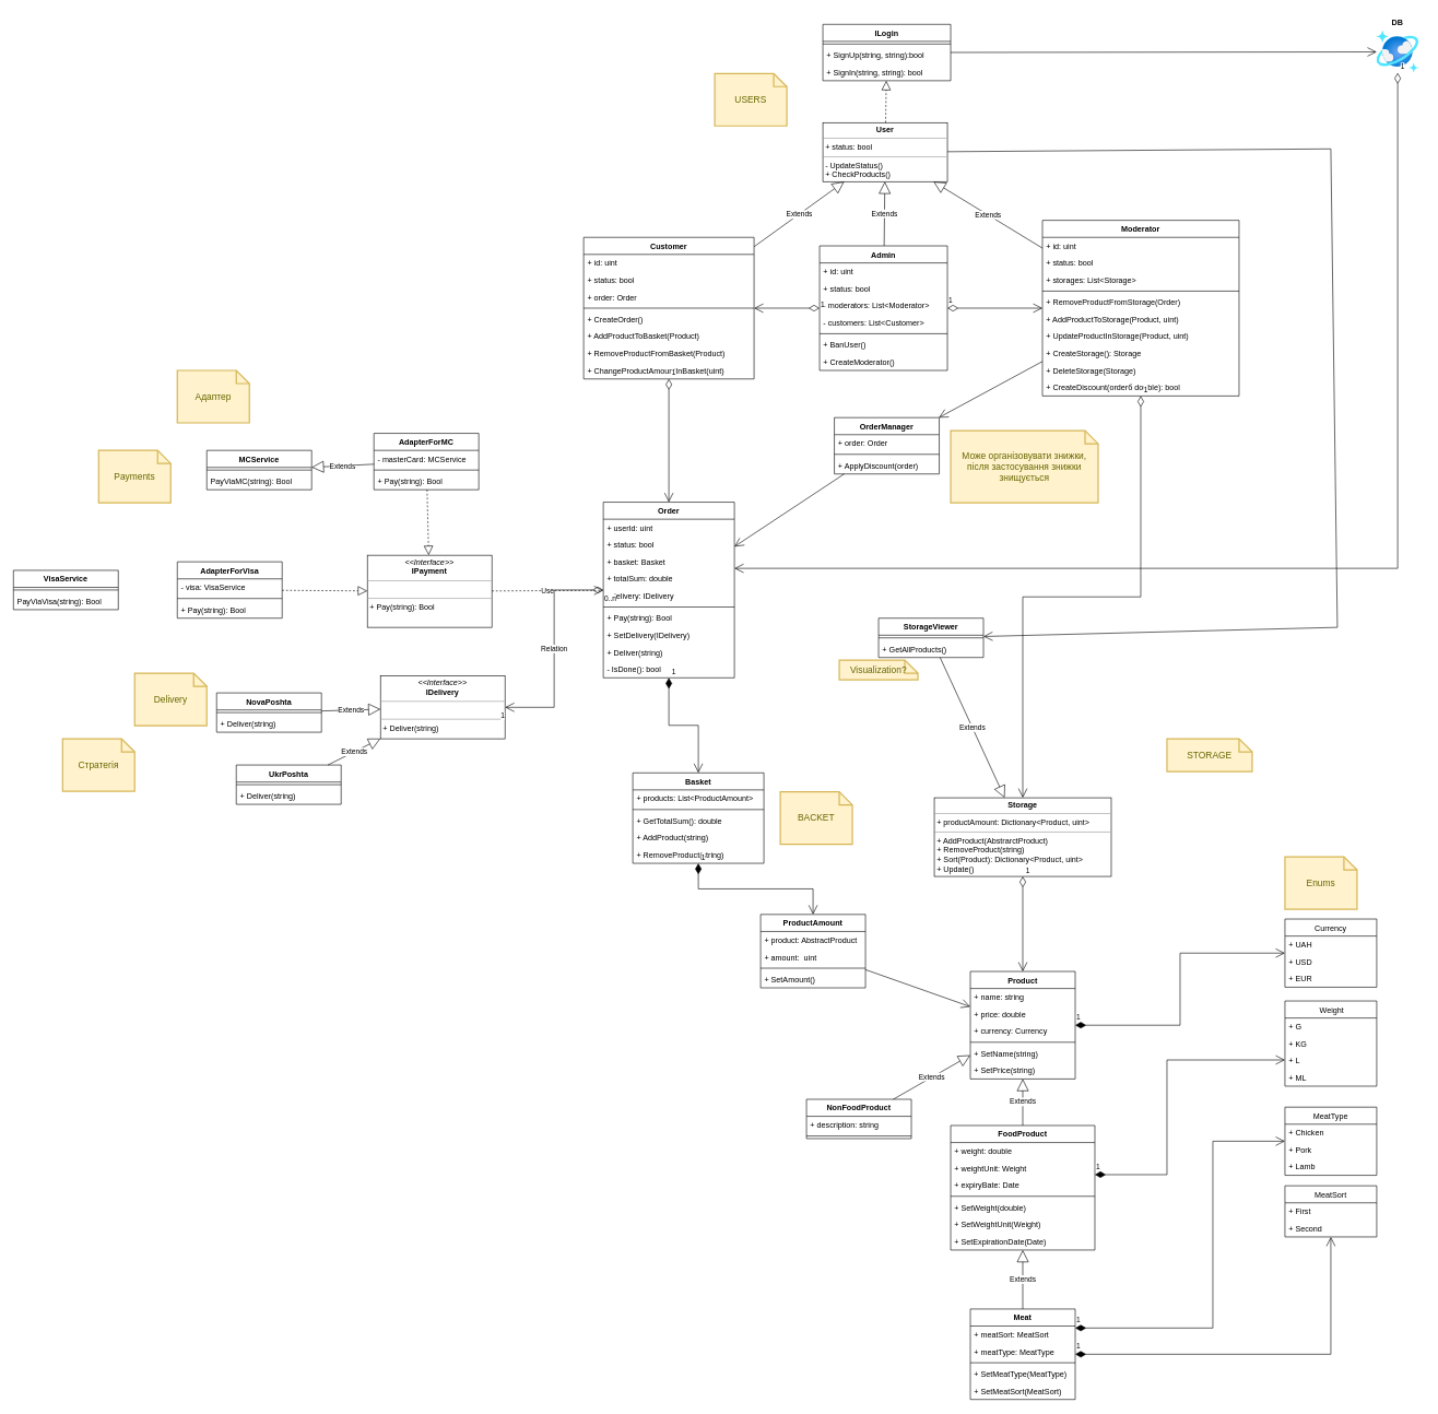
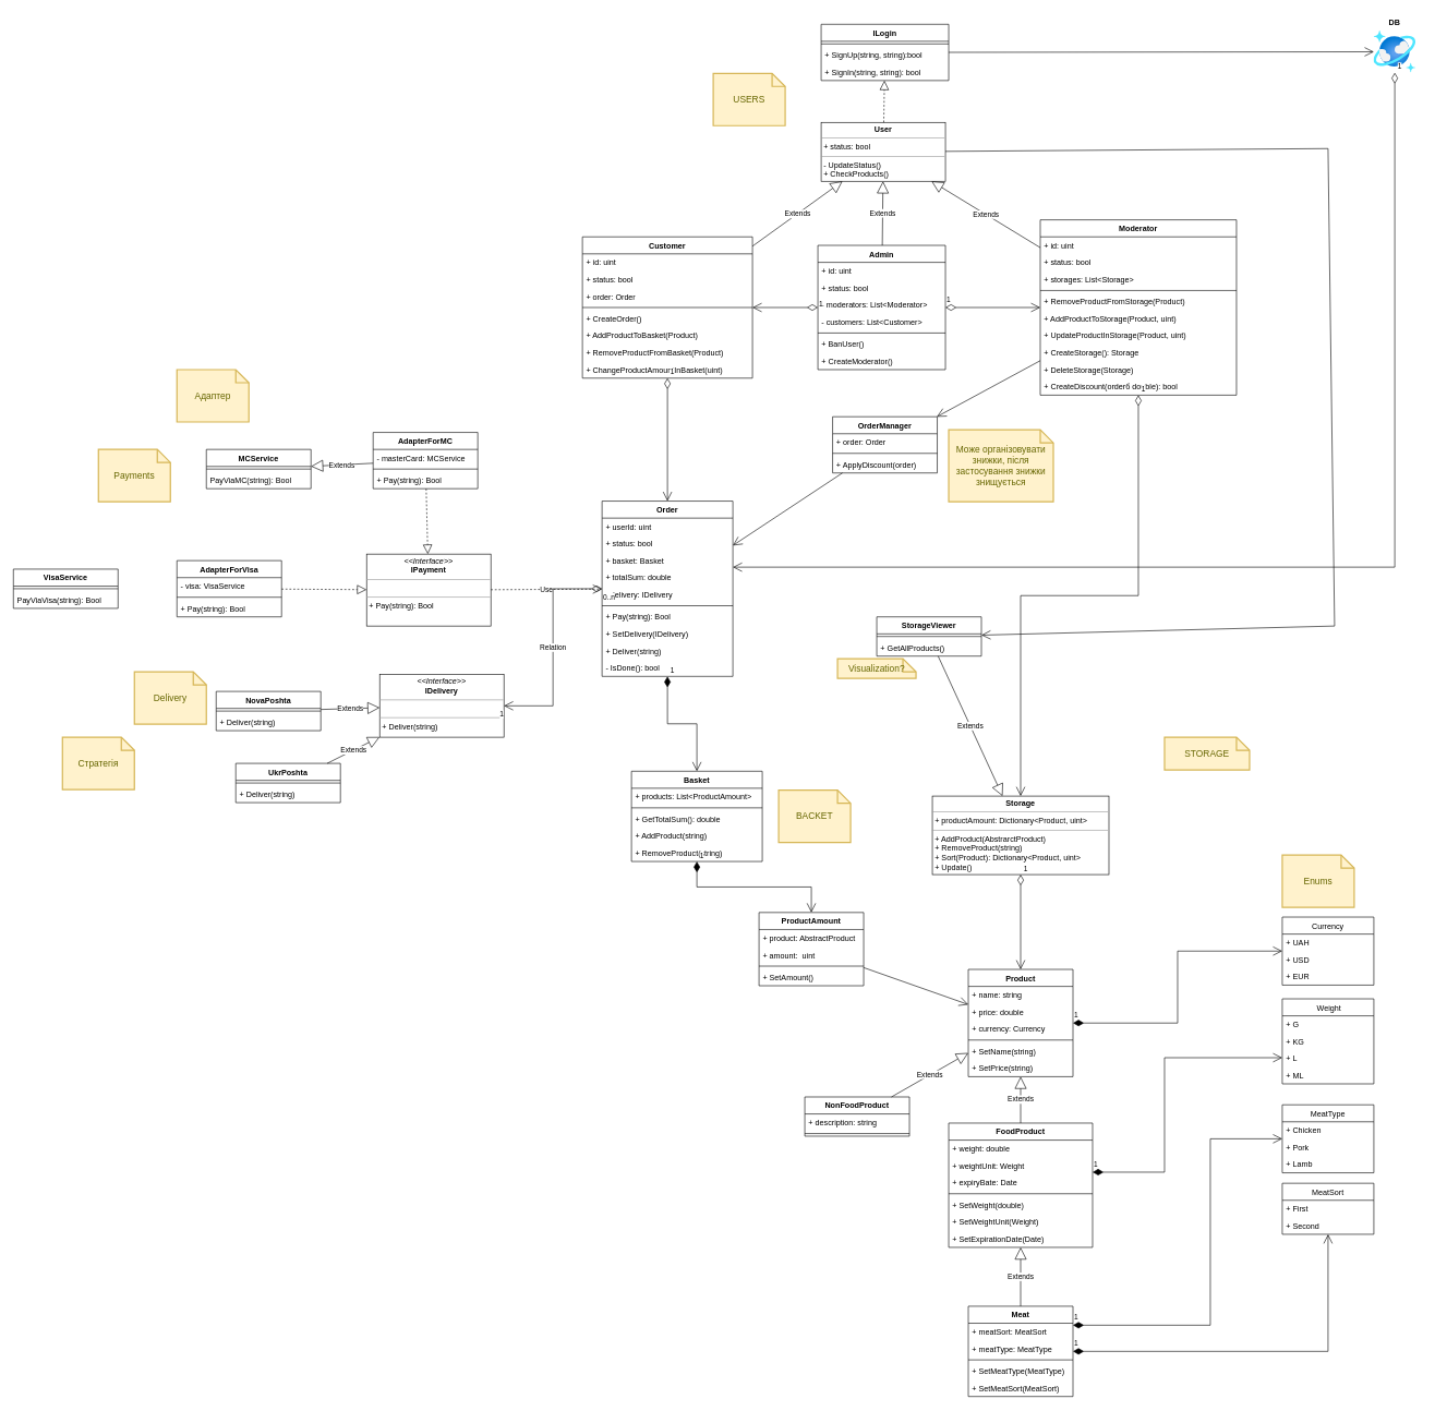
- <mxCell id="136" value="+ RemoveProductFromStorage(Order)" style="text;strokeColor=none;fillColor=none;align=left;verticalAlign=top;spacingLeft=4;spacingRight=4;overflow=hidden;rotatable=0;points=[[0,0.5],[1,0.5]];portConstraint=eastwest;" vertex="1" parent="131"><mxGeometry y="112" width="300" height="26" as="geometry" /></mxCell>
+ <mxCell id="136" value="+ RemoveProductFromStorage(Product)" style="text;strokeColor=none;fillColor=none;align=left;verticalAlign=top;spacingLeft=4;spacingRight=4;overflow=hidden;rotatable=0;points=[[0,0.5],[1,0.5]];portConstraint=eastwest;" vertex="1" parent="131"><mxGeometry y="112" width="300" height="26" as="geometry" /></mxCell>
- <mxCell id="87" value="Може організовувати знижки, після застосування знижки знищується" style="shape=note;strokeWidth=2;fontSize=14;size=20;whiteSpace=wrap;html=1;fillColor=#fff2cc;strokeColor=#d6b656;fontColor=#666600;" vertex="1" parent="1"><mxGeometry x="1450" y="656" width="225" height="110" as="geometry" /></mxCell>
+ <mxCell id="87" value="Може організовувати знижки, після застосування знижки знищується" style="shape=note;strokeWidth=2;fontSize=14;size=20;whiteSpace=wrap;html=1;fillColor=#fff2cc;strokeColor=#d6b656;fontColor=#666600;" vertex="1" parent="1"><mxGeometry x="1450" y="656" width="160" height="110" as="geometry" /></mxCell>
